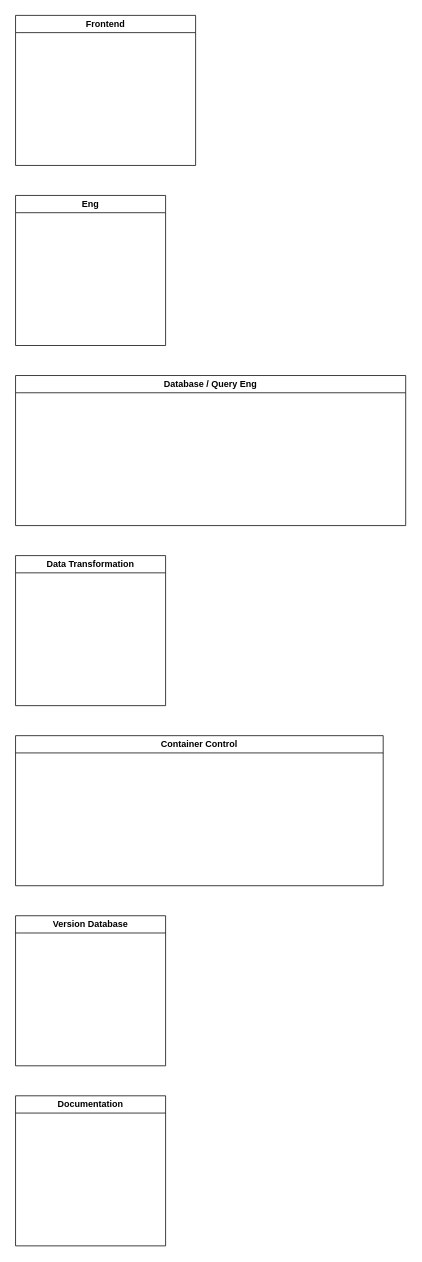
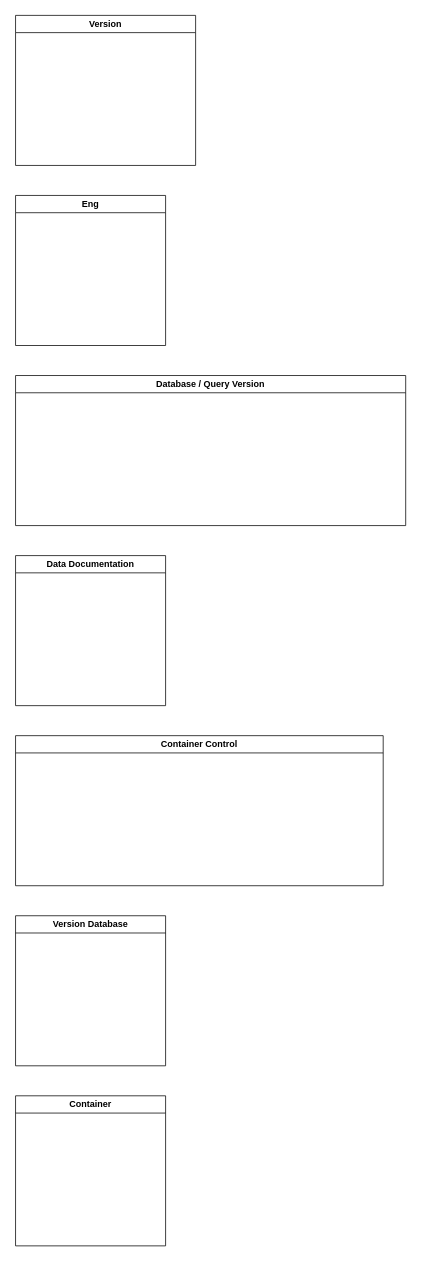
- <mxCell id="2" value="Frontend" style="swimlane;whiteSpace=wrap;html=1;" vertex="1" parent="1"><mxGeometry x="20" y="20" width="240" height="200" as="geometry"><mxRectangle x="240" y="180" width="140" height="30" as="alternateBounds" /></mxGeometry></mxCell>
+ <mxCell id="2" value="Version" style="swimlane;whiteSpace=wrap;html=1;" vertex="1" parent="1"><mxGeometry x="20" y="20" width="240" height="200" as="geometry"><mxRectangle x="240" y="180" width="140" height="30" as="alternateBounds" /></mxGeometry></mxCell>
- <mxCell id="7" value="Database / Query Eng" style="swimlane;whiteSpace=wrap;html=1;" vertex="1" parent="1"><mxGeometry x="20" y="500" width="520" height="200" as="geometry"><mxRectangle x="240" y="180" width="140" height="30" as="alternateBounds" /></mxGeometry></mxCell>
+ <mxCell id="7" value="Database / Query Version" style="swimlane;whiteSpace=wrap;html=1;" vertex="1" parent="1"><mxGeometry x="20" y="500" width="520" height="200" as="geometry"><mxRectangle x="240" y="180" width="140" height="30" as="alternateBounds" /></mxGeometry></mxCell>
- <mxCell id="11" value="Data Transformation" style="swimlane;whiteSpace=wrap;html=1;" vertex="1" parent="1"><mxGeometry x="20" y="740" width="200" height="200" as="geometry"><mxRectangle x="240" y="180" width="140" height="30" as="alternateBounds" /></mxGeometry></mxCell>
+ <mxCell id="11" value="Data Documentation" style="swimlane;whiteSpace=wrap;html=1;" vertex="1" parent="1"><mxGeometry x="20" y="740" width="200" height="200" as="geometry"><mxRectangle x="240" y="180" width="140" height="30" as="alternateBounds" /></mxGeometry></mxCell>
- <mxCell id="18" value="Documentation" style="swimlane;whiteSpace=wrap;html=1;" vertex="1" parent="1"><mxGeometry x="20" y="1460" width="200" height="200" as="geometry"><mxRectangle x="240" y="180" width="140" height="30" as="alternateBounds" /></mxGeometry></mxCell>
+ <mxCell id="18" value="Container" style="swimlane;whiteSpace=wrap;html=1;" vertex="1" parent="1"><mxGeometry x="20" y="1460" width="200" height="200" as="geometry"><mxRectangle x="240" y="180" width="140" height="30" as="alternateBounds" /></mxGeometry></mxCell>
